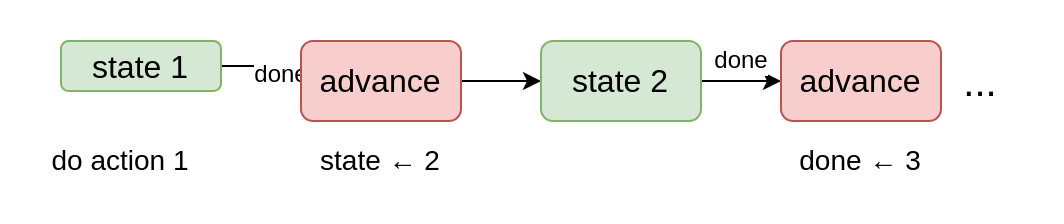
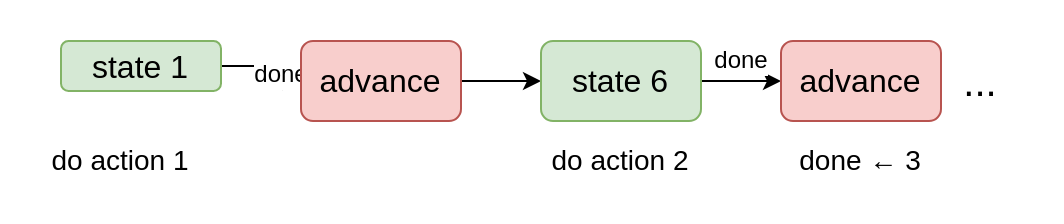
- <mxCell id="8" value="state 2" style="rounded=1;whiteSpace=wrap;html=1;fontSize=16;fillColor=#d5e8d4;strokeColor=#82b366;" vertex="1" parent="1"><mxGeometry x="270" y="20" width="80" height="40" as="geometry" /></mxCell>
+ <mxCell id="8" value="state 6" style="rounded=1;whiteSpace=wrap;html=1;fontSize=16;fillColor=#d5e8d4;strokeColor=#82b366;" vertex="1" parent="1"><mxGeometry x="270" y="20" width="80" height="40" as="geometry" /></mxCell>
- <mxCell id="9" value="&lt;div style=&quot;font-size: 14px&quot;&gt;state ← &lt;span style=&quot;line-height: 1em&quot;&gt;2&lt;/span&gt;&lt;br&gt;&lt;/div&gt;" style="text;html=1;strokeColor=none;fillColor=none;align=center;verticalAlign=middle;whiteSpace=wrap;rounded=0;fontSize=14;fontStyle=0" vertex="1" parent="1"><mxGeometry x="150" y="70" width="80" height="20" as="geometry" /></mxCell>
+ <mxCell id="10" value="&lt;div style=&quot;font-size: 14px&quot;&gt;do action 2&lt;/div&gt;" style="text;html=1;strokeColor=none;fillColor=none;align=center;verticalAlign=middle;whiteSpace=wrap;rounded=0;fontSize=14;fontStyle=0" vertex="1" parent="1"><mxGeometry x="270" y="70" width="80" height="20" as="geometry" /></mxCell>
